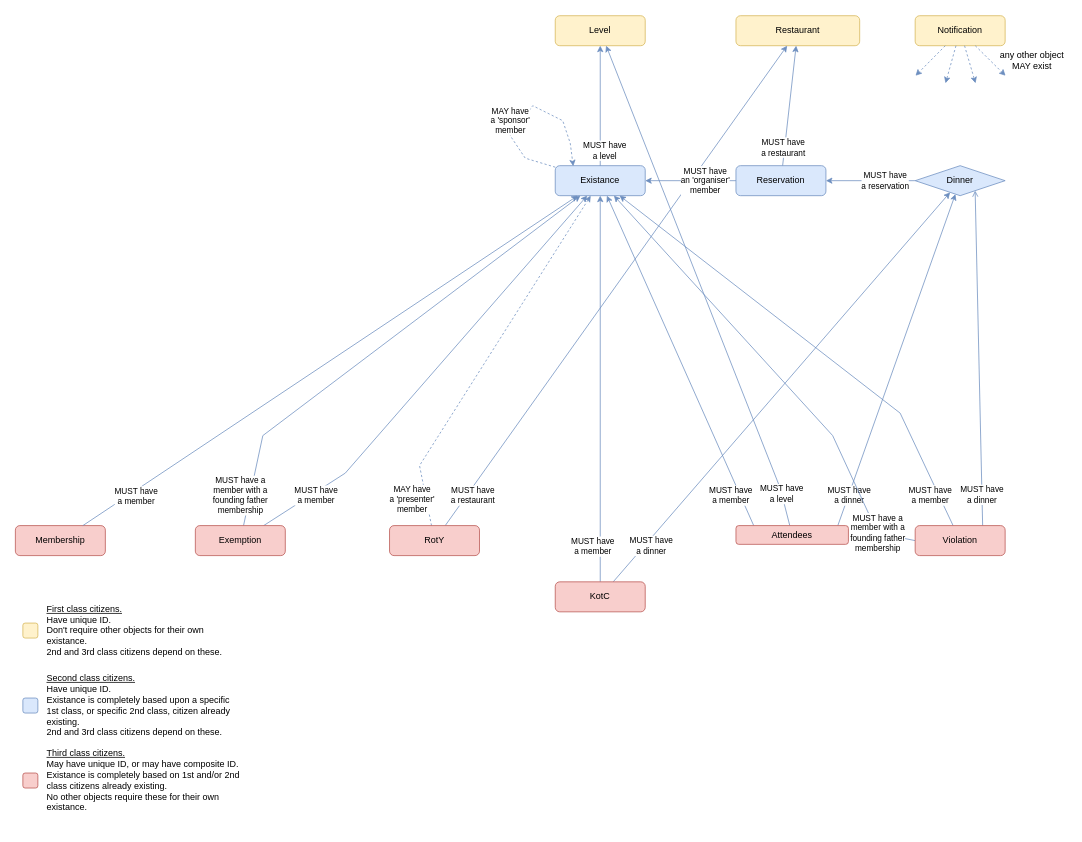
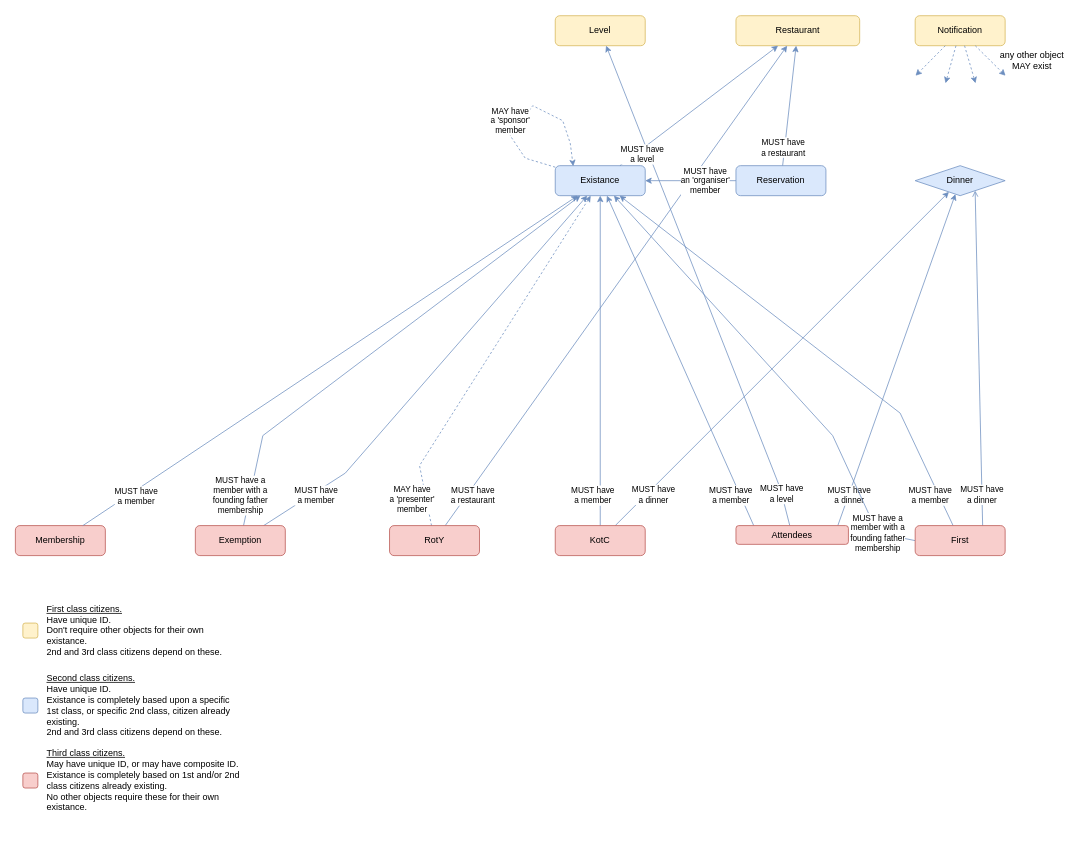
- <mxCell id="28" value="MUST have&lt;br&gt;a level" style="endArrow=classic;html=1;rounded=0;fillColor=#dae8fc;strokeColor=#6c8ebf;" edge="1" parent="1" source="2" target="4"><mxGeometry x="-0.748" y="-6" width="50" height="50" relative="1" as="geometry"><mxPoint x="150" y="340" as="sourcePoint" /><mxPoint x="200" y="290" as="targetPoint" /><mxPoint as="offset" /></mxGeometry></mxCell>
+ <mxCell id="28" value="MUST have&lt;br&gt;a level" style="endArrow=classic;html=1;rounded=0;fillColor=#dae8fc;strokeColor=#6c8ebf;" edge="1" parent="1" source="2" target="5"><mxGeometry x="-0.748" y="-6" width="50" height="50" relative="1" as="geometry"><mxPoint x="150" y="340" as="sourcePoint" /><mxPoint x="200" y="290" as="targetPoint" /><mxPoint as="offset" /></mxGeometry></mxCell>
- <mxCell id="18" value="MUST have&lt;br&gt;a reservation" style="rounded=0;orthogonalLoop=1;jettySize=auto;html=1;fillColor=#dae8fc;strokeColor=#6c8ebf;" edge="1" parent="1" source="19" target="11"><mxGeometry x="-0.328" relative="1" as="geometry"><mxPoint as="offset" /></mxGeometry></mxCell>
- <mxCell id="27" value="Violation" style="rounded=1;whiteSpace=wrap;html=1;fillColor=#f8cecc;strokeColor=#b85450;" parent="1" vertex="1"><mxGeometry x="1220" y="700" width="120" height="40" as="geometry" /></mxCell>
+ <mxCell id="27" value="First" style="rounded=1;whiteSpace=wrap;html=1;fillColor=#f8cecc;strokeColor=#b85450;" parent="1" vertex="1"><mxGeometry x="1220" y="700" width="120" height="40" as="geometry" /></mxCell>
- <mxCell id="17" value="KotC" style="rounded=1;whiteSpace=wrap;html=1;fillColor=#f8cecc;strokeColor=#b85450;" parent="1" vertex="1"><mxGeometry x="740" y="775" width="120" height="40" as="geometry" /></mxCell>
+ <mxCell id="17" value="KotC" style="rounded=1;whiteSpace=wrap;html=1;fillColor=#f8cecc;strokeColor=#b85450;" parent="1" vertex="1"><mxGeometry x="740" y="700" width="120" height="40" as="geometry" /></mxCell>
